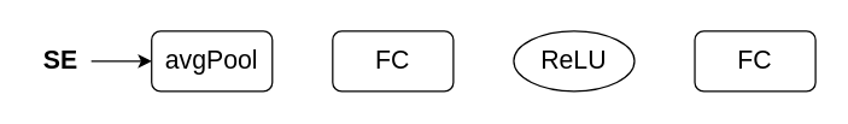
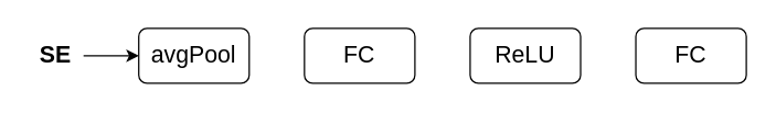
- <mxCell id="6" value="ReLU" style="ellipse;whiteSpace=wrap;html=1;fontSize=17;" vertex="1" parent="1"><mxGeometry x="340" y="20" width="80" height="40" as="geometry" /></mxCell>
+ <mxCell id="6" value="ReLU" style="rounded=1;whiteSpace=wrap;html=1;fontSize=17;" vertex="1" parent="1"><mxGeometry x="340" y="20" width="80" height="40" as="geometry" /></mxCell>
